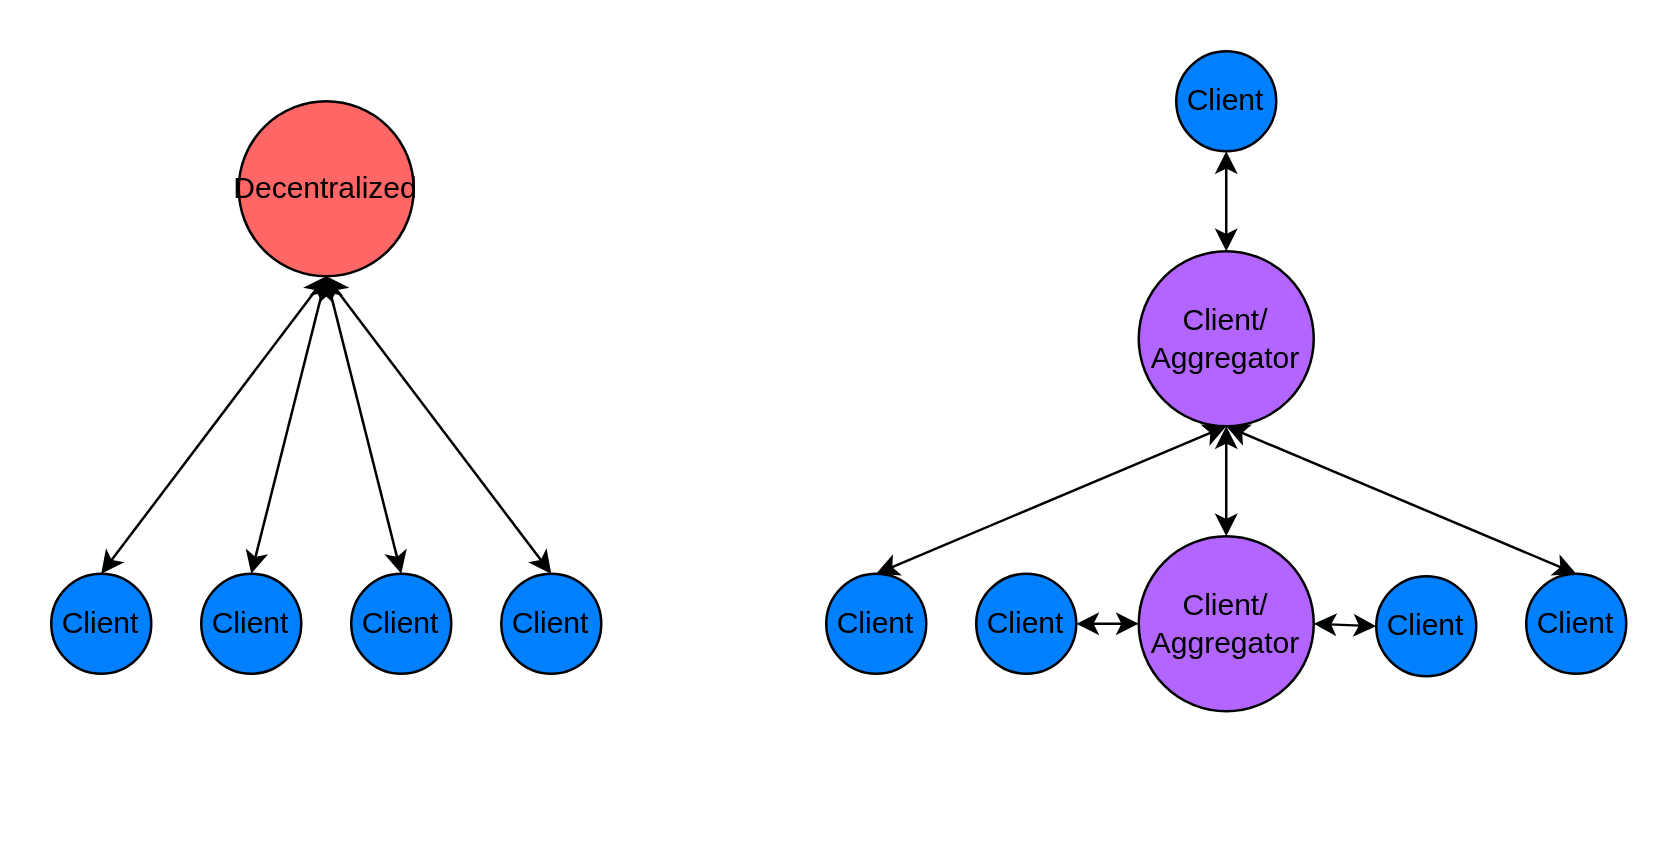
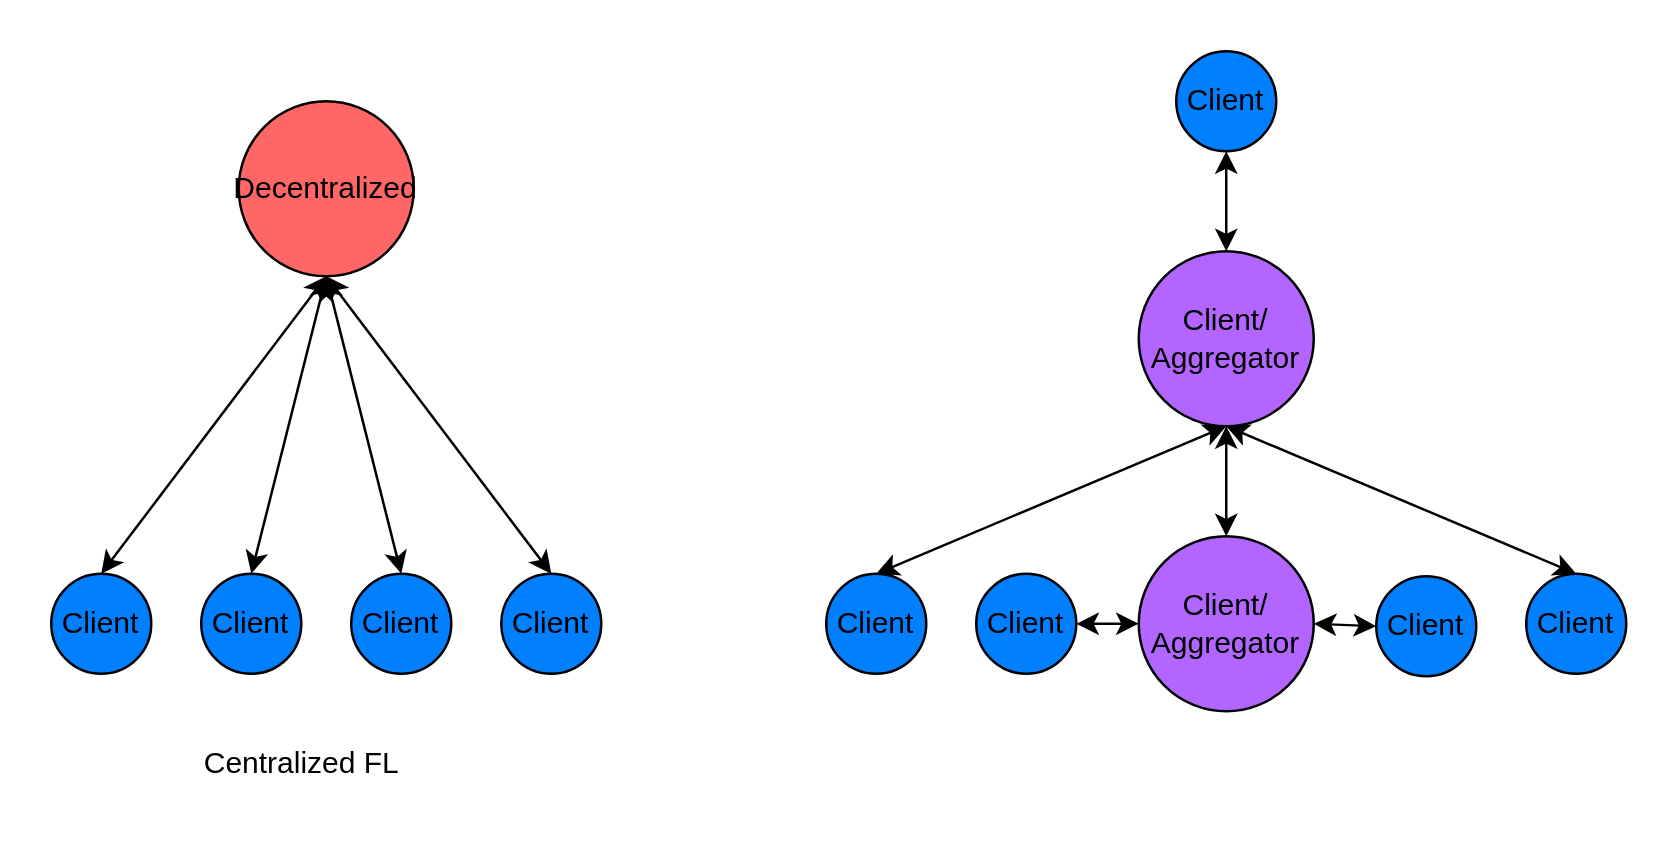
+ <mxCell id="22" value="&lt;div&gt;Centralized FL&lt;/div&gt;" style="text;html=1;align=center;verticalAlign=middle;resizable=0;points=[];autosize=1;strokeColor=none;fillColor=none;" parent="1" vertex="1"><mxGeometry x="70" y="290" width="100" height="30" as="geometry" /></mxCell>
